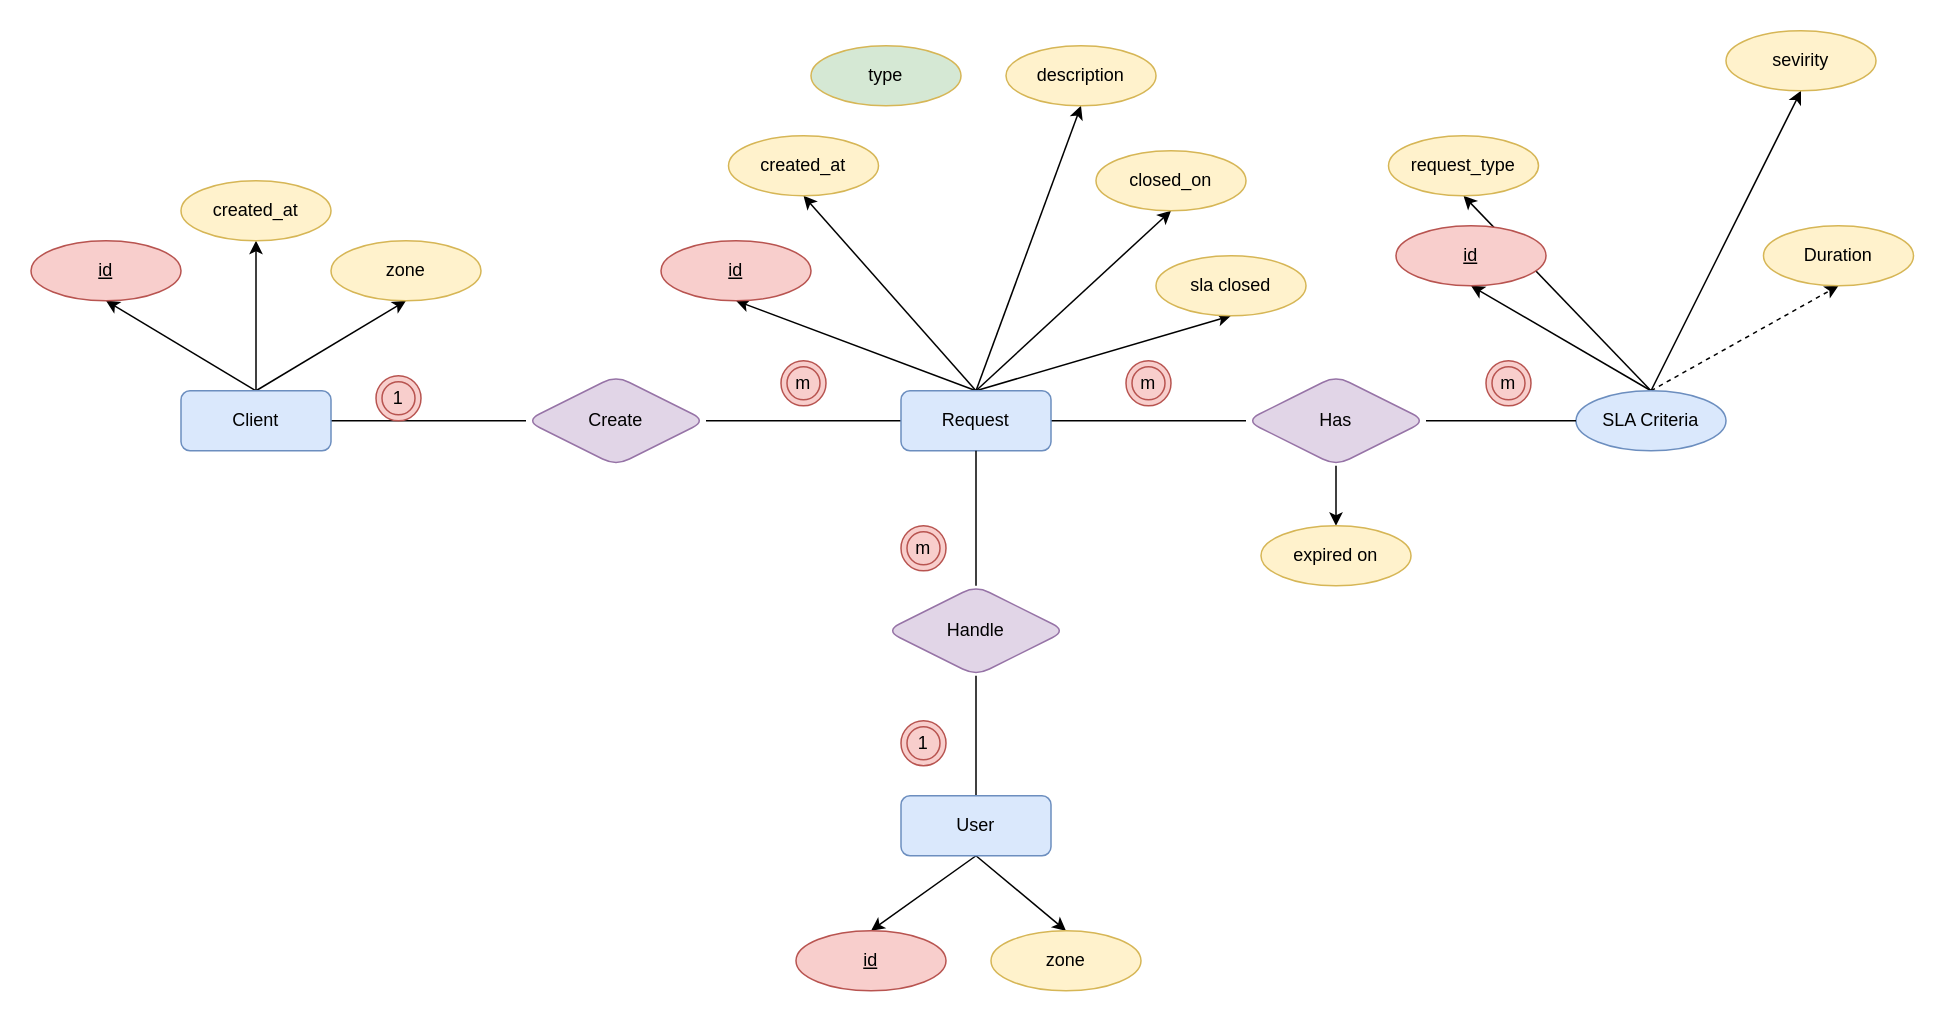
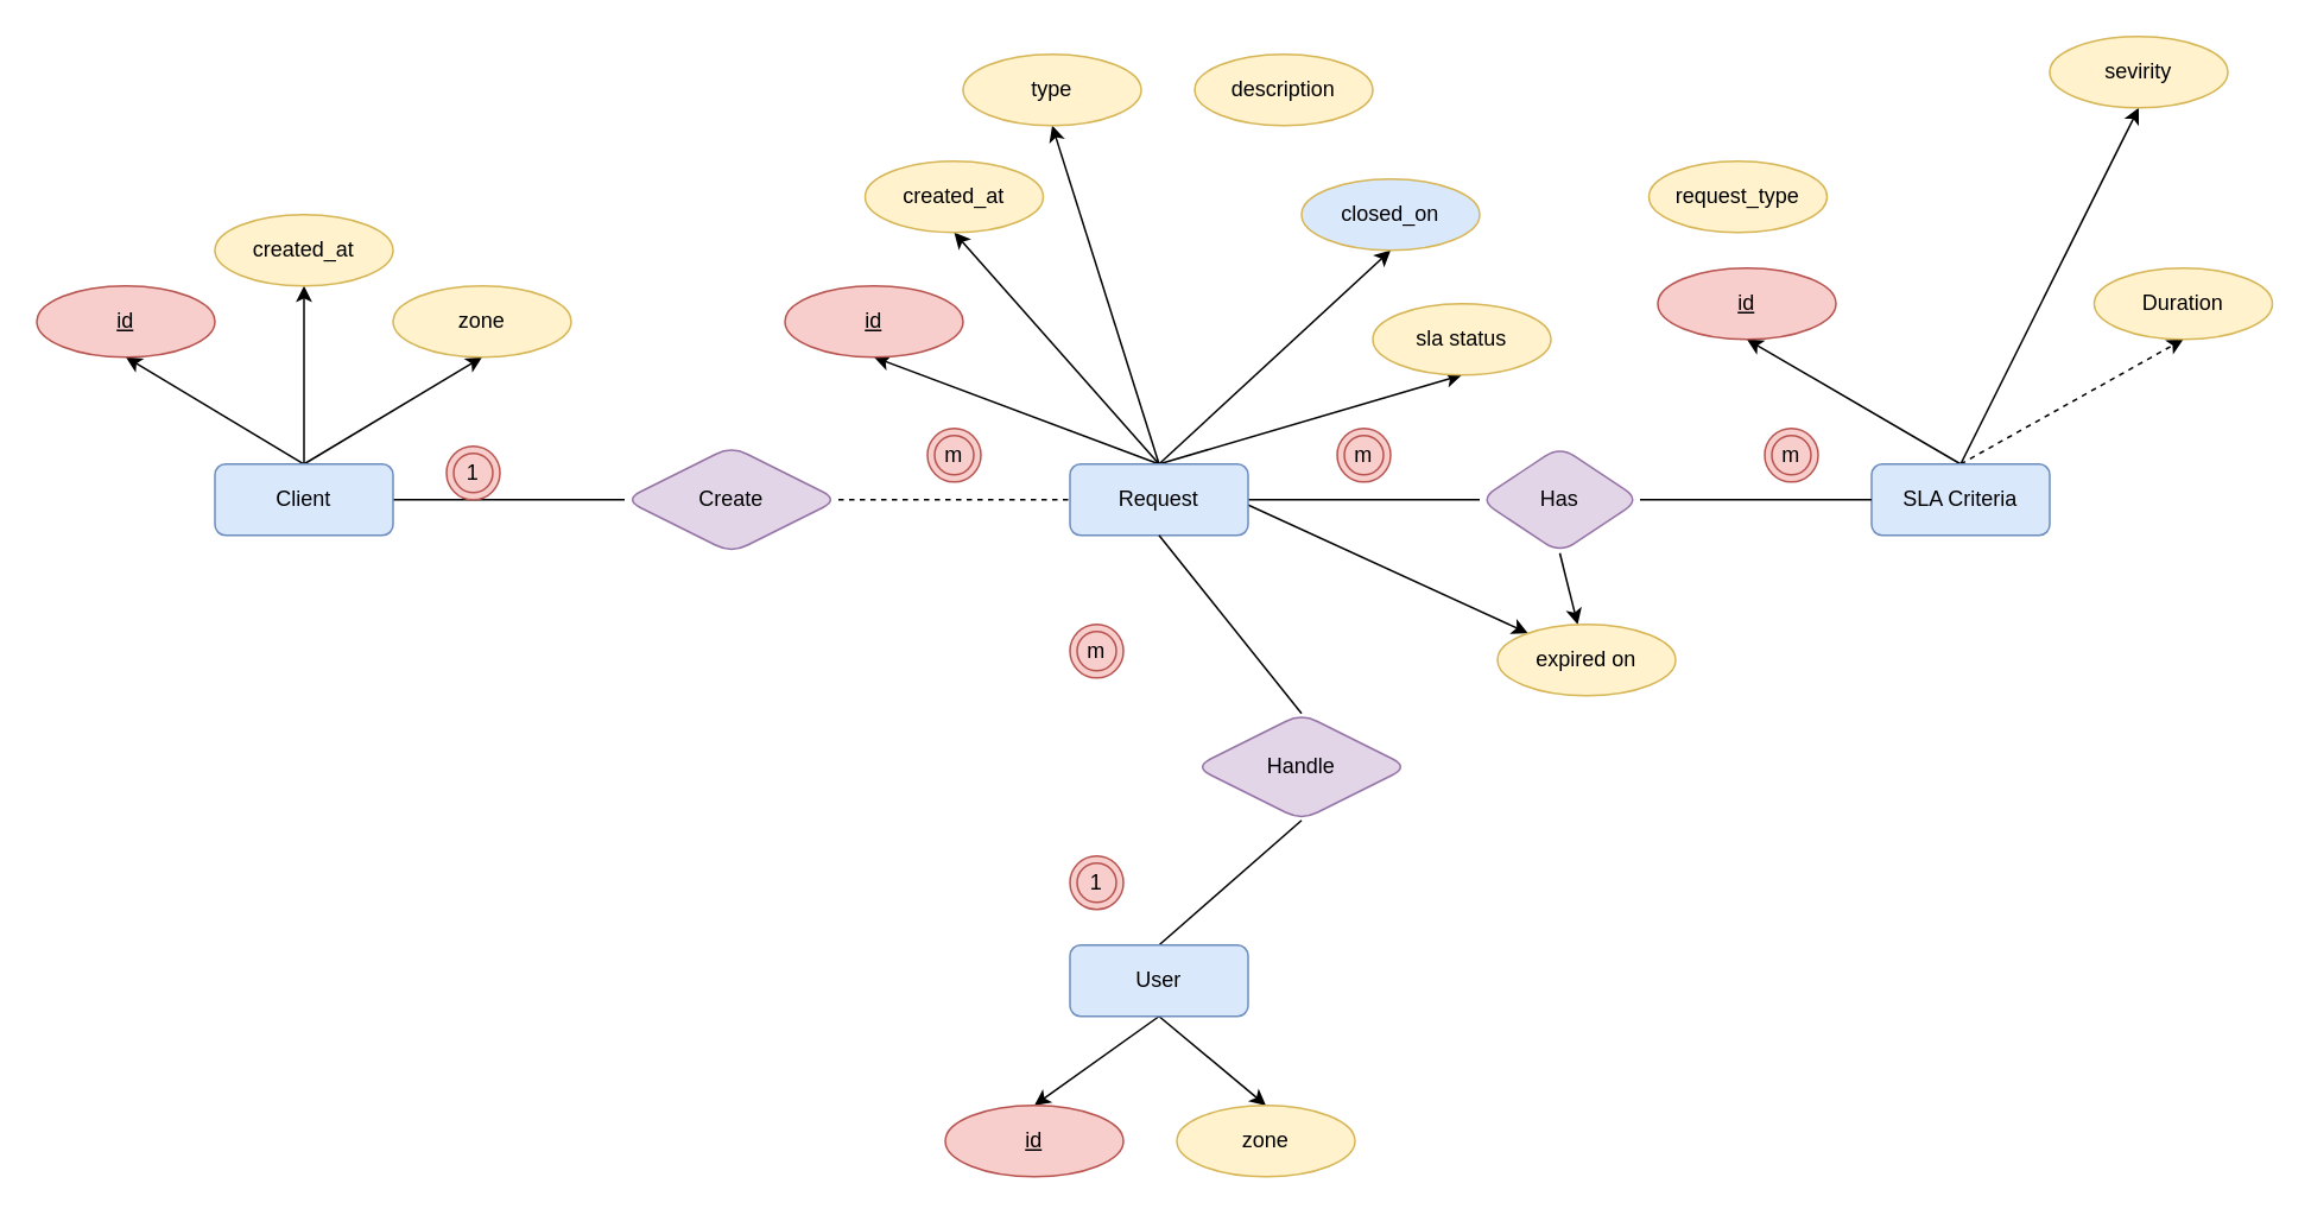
- <mxCell id="27" value="type" style="ellipse;whiteSpace=wrap;html=1;align=center;rounded=1;fillColor=#d5e8d4;strokeColor=#d6b656;" vertex="1" parent="1"><mxGeometry x="540" y="30" width="100" height="40" as="geometry" /></mxCell>
+ <mxCell id="27" value="type" style="ellipse;whiteSpace=wrap;html=1;align=center;rounded=1;fillColor=#fff2cc;strokeColor=#d6b656;" vertex="1" parent="1"><mxGeometry x="540" y="30" width="100" height="40" as="geometry" /></mxCell>
- <mxCell id="29" value="closed_on" style="ellipse;whiteSpace=wrap;html=1;align=center;rounded=1;fillColor=#fff2cc;strokeColor=#d6b656;" vertex="1" parent="1"><mxGeometry x="730" y="100" width="100" height="40" as="geometry" /></mxCell>
+ <mxCell id="29" value="closed_on" style="ellipse;whiteSpace=wrap;html=1;align=center;rounded=1;fillColor=#dae8fc;strokeColor=#d6b656;" vertex="1" parent="1"><mxGeometry x="730" y="100" width="100" height="40" as="geometry" /></mxCell>
+ <mxCell id="14" style="edgeStyle=none;rounded=0;orthogonalLoop=1;jettySize=auto;html=1;exitX=0.5;exitY=0;exitDx=0;exitDy=0;entryX=0.5;entryY=1;entryDx=0;entryDy=0;endArrow=classic;endFill=1;" edge="1" parent="1" source="20" target="27"><mxGeometry relative="1" as="geometry" /></mxCell>
- <mxCell id="19" style="edgeStyle=none;rounded=0;orthogonalLoop=1;jettySize=auto;html=1;exitX=0.5;exitY=0;exitDx=0;exitDy=0;entryX=0.5;entryY=1;entryDx=0;entryDy=0;endArrow=classic;endFill=1;" edge="1" parent="1" source="20" target="48"><mxGeometry relative="1" as="geometry" /></mxCell>
+ <mxCell id="19" style="edgeStyle=none;rounded=0;orthogonalLoop=1;jettySize=auto;html=1;exitX=0.5;exitY=0;exitDx=0;exitDy=0;endArrow=classic;endFill=1;" edge="1" parent="1" source="20" target="46"><mxGeometry relative="1" as="geometry" /></mxCell>
- <mxCell id="47" value="sla closed" style="ellipse;whiteSpace=wrap;html=1;align=center;rounded=1;fillColor=#fff2cc;strokeColor=#d6b656;" vertex="1" parent="1"><mxGeometry x="770" y="170" width="100" height="40" as="geometry" /></mxCell>
+ <mxCell id="47" value="sla status" style="ellipse;whiteSpace=wrap;html=1;align=center;rounded=1;fillColor=#fff2cc;strokeColor=#d6b656;" vertex="1" parent="1"><mxGeometry x="770" y="170" width="100" height="40" as="geometry" /></mxCell>
- <mxCell id="32" style="edgeStyle=none;rounded=0;orthogonalLoop=1;jettySize=auto;html=1;exitX=0.5;exitY=0;exitDx=0;exitDy=0;entryX=0.5;entryY=1;entryDx=0;entryDy=0;endArrow=classic;endFill=1;" edge="1" parent="1" source="35" target="42"><mxGeometry relative="1" as="geometry" /></mxCell>
- <mxCell id="2" style="edgeStyle=none;rounded=0;orthogonalLoop=1;jettySize=auto;html=1;exitX=1;exitY=0.5;exitDx=0;exitDy=0;entryX=0;entryY=0.5;entryDx=0;entryDy=0;endArrow=none;endFill=0;" edge="1" parent="1" source="3" target="20"><mxGeometry relative="1" as="geometry" /></mxCell>
+ <mxCell id="2" style="edgeStyle=none;rounded=0;orthogonalLoop=1;jettySize=auto;html=1;exitX=1;exitY=0.5;exitDx=0;exitDy=0;entryX=0;entryY=0.5;entryDx=0;entryDy=0;endArrow=none;endFill=0;dashed=1;" edge="1" parent="1" source="3" target="20"><mxGeometry relative="1" as="geometry" /></mxCell>
- <mxCell id="39" value="Has" style="shape=rhombus;perimeter=rhombusPerimeter;whiteSpace=wrap;html=1;align=center;rounded=1;fillColor=#e1d5e7;strokeColor=#9673a6;" vertex="1" parent="1"><mxGeometry x="830" y="250" width="120" height="60" as="geometry" /></mxCell>
+ <mxCell id="39" value="Has" style="shape=rhombus;perimeter=rhombusPerimeter;whiteSpace=wrap;html=1;align=center;rounded=1;fillColor=#e1d5e7;strokeColor=#9673a6;" vertex="1" parent="1"><mxGeometry x="830" y="250" width="90" height="60" as="geometry" /></mxCell>
- <mxCell id="35" value="SLA Criteria" style="ellipse;whiteSpace=wrap;html=1;align=center;fillColor=#dae8fc;strokeColor=#6c8ebf;" vertex="1" parent="1"><mxGeometry x="1050" y="260" width="100" height="40" as="geometry" /></mxCell>
+ <mxCell id="35" value="SLA Criteria" style="whiteSpace=wrap;html=1;align=center;rounded=1;fillColor=#dae8fc;strokeColor=#6c8ebf;" vertex="1" parent="1"><mxGeometry x="1050" y="260" width="100" height="40" as="geometry" /></mxCell>
- <mxCell id="24" value="Handle" style="shape=rhombus;perimeter=rhombusPerimeter;whiteSpace=wrap;html=1;align=center;rounded=1;fillColor=#e1d5e7;strokeColor=#9673a6;" vertex="1" parent="1"><mxGeometry x="590" y="390" width="120" height="60" as="geometry" /></mxCell>
+ <mxCell id="24" value="Handle" style="shape=rhombus;perimeter=rhombusPerimeter;whiteSpace=wrap;html=1;align=center;rounded=1;fillColor=#e1d5e7;strokeColor=#9673a6;" vertex="1" parent="1"><mxGeometry x="670" y="400" width="120" height="60" as="geometry" /></mxCell>
